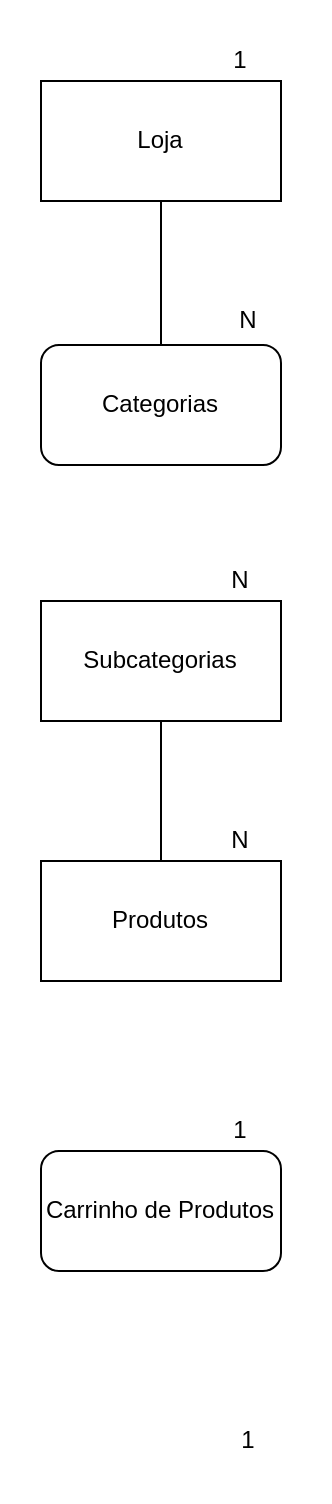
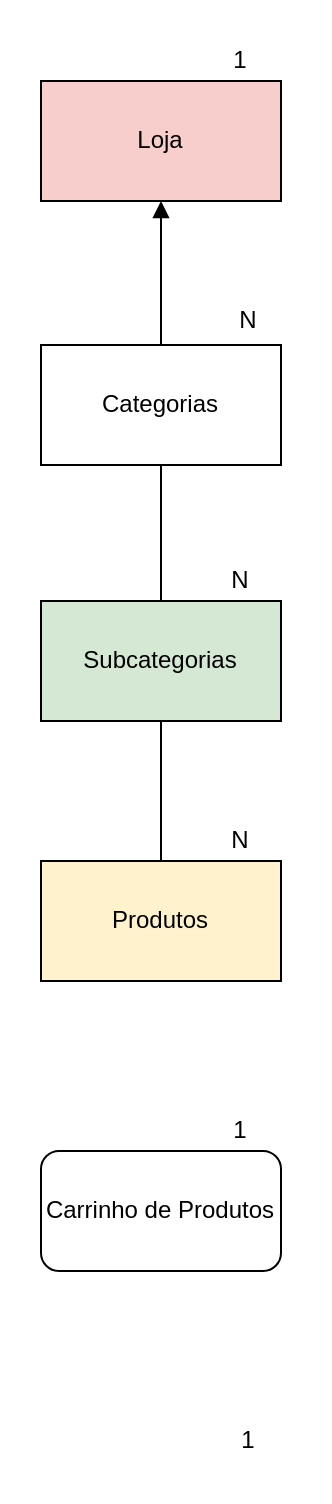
- <mxCell id="2" value="Loja" style="rounded=0;whiteSpace=wrap;html=1;" vertex="1" parent="1"><mxGeometry x="20" y="40" width="120" height="60" as="geometry" /></mxCell>
+ <mxCell id="2" value="Loja" style="rounded=0;whiteSpace=wrap;html=1;fillColor=#f8cecc;" vertex="1" parent="1"><mxGeometry x="20" y="40" width="120" height="60" as="geometry" /></mxCell>
- <mxCell id="7" value="" style="endArrow=none;html=1;entryX=0.5;entryY=1;entryDx=0;entryDy=0;exitX=0.5;exitY=0;exitDx=0;exitDy=0;" edge="1" parent="1" source="3" target="2"><mxGeometry width="50" height="50" relative="1" as="geometry"><mxPoint x="70" y="200" as="sourcePoint" /><mxPoint x="120" y="150" as="targetPoint" /></mxGeometry></mxCell>
+ <mxCell id="7" value="" style="endArrow=block;html=1;entryX=0.5;entryY=1;entryDx=0;entryDy=0;exitX=0.5;exitY=0;exitDx=0;exitDy=0;" edge="1" parent="1" source="3" target="2"><mxGeometry width="50" height="50" relative="1" as="geometry"><mxPoint x="70" y="200" as="sourcePoint" /><mxPoint x="120" y="150" as="targetPoint" /></mxGeometry></mxCell>
- <mxCell id="3" value="Categorias" style="whiteSpace=wrap;html=1;rounded=1;" vertex="1" parent="1"><mxGeometry x="20" y="172" width="120" height="60" as="geometry" /></mxCell>
+ <mxCell id="3" value="Categorias" style="rounded=0;whiteSpace=wrap;html=1;" vertex="1" parent="1"><mxGeometry x="20" y="172" width="120" height="60" as="geometry" /></mxCell>
+ <mxCell id="8" value="" style="endArrow=none;html=1;exitX=0.5;exitY=1;exitDx=0;exitDy=0;entryX=0.5;entryY=0;entryDx=0;entryDy=0;" edge="1" parent="1" source="3" target="4"><mxGeometry width="50" height="50" relative="1" as="geometry"><mxPoint x="70" y="200" as="sourcePoint" /><mxPoint x="120" y="150" as="targetPoint" /></mxGeometry></mxCell>
- <mxCell id="4" value="Subcategorias" style="rounded=0;whiteSpace=wrap;html=1;" vertex="1" parent="1"><mxGeometry x="20" y="300" width="120" height="60" as="geometry" /></mxCell>
+ <mxCell id="4" value="Subcategorias" style="rounded=0;whiteSpace=wrap;html=1;fillColor=#d5e8d4;" vertex="1" parent="1"><mxGeometry x="20" y="300" width="120" height="60" as="geometry" /></mxCell>
- <mxCell id="5" value="Produtos" style="rounded=0;whiteSpace=wrap;html=1;" vertex="1" parent="1"><mxGeometry x="20" y="430" width="120" height="60" as="geometry" /></mxCell>
+ <mxCell id="5" value="Produtos" style="rounded=0;whiteSpace=wrap;html=1;fillColor=#fff2cc;" vertex="1" parent="1"><mxGeometry x="20" y="430" width="120" height="60" as="geometry" /></mxCell>
